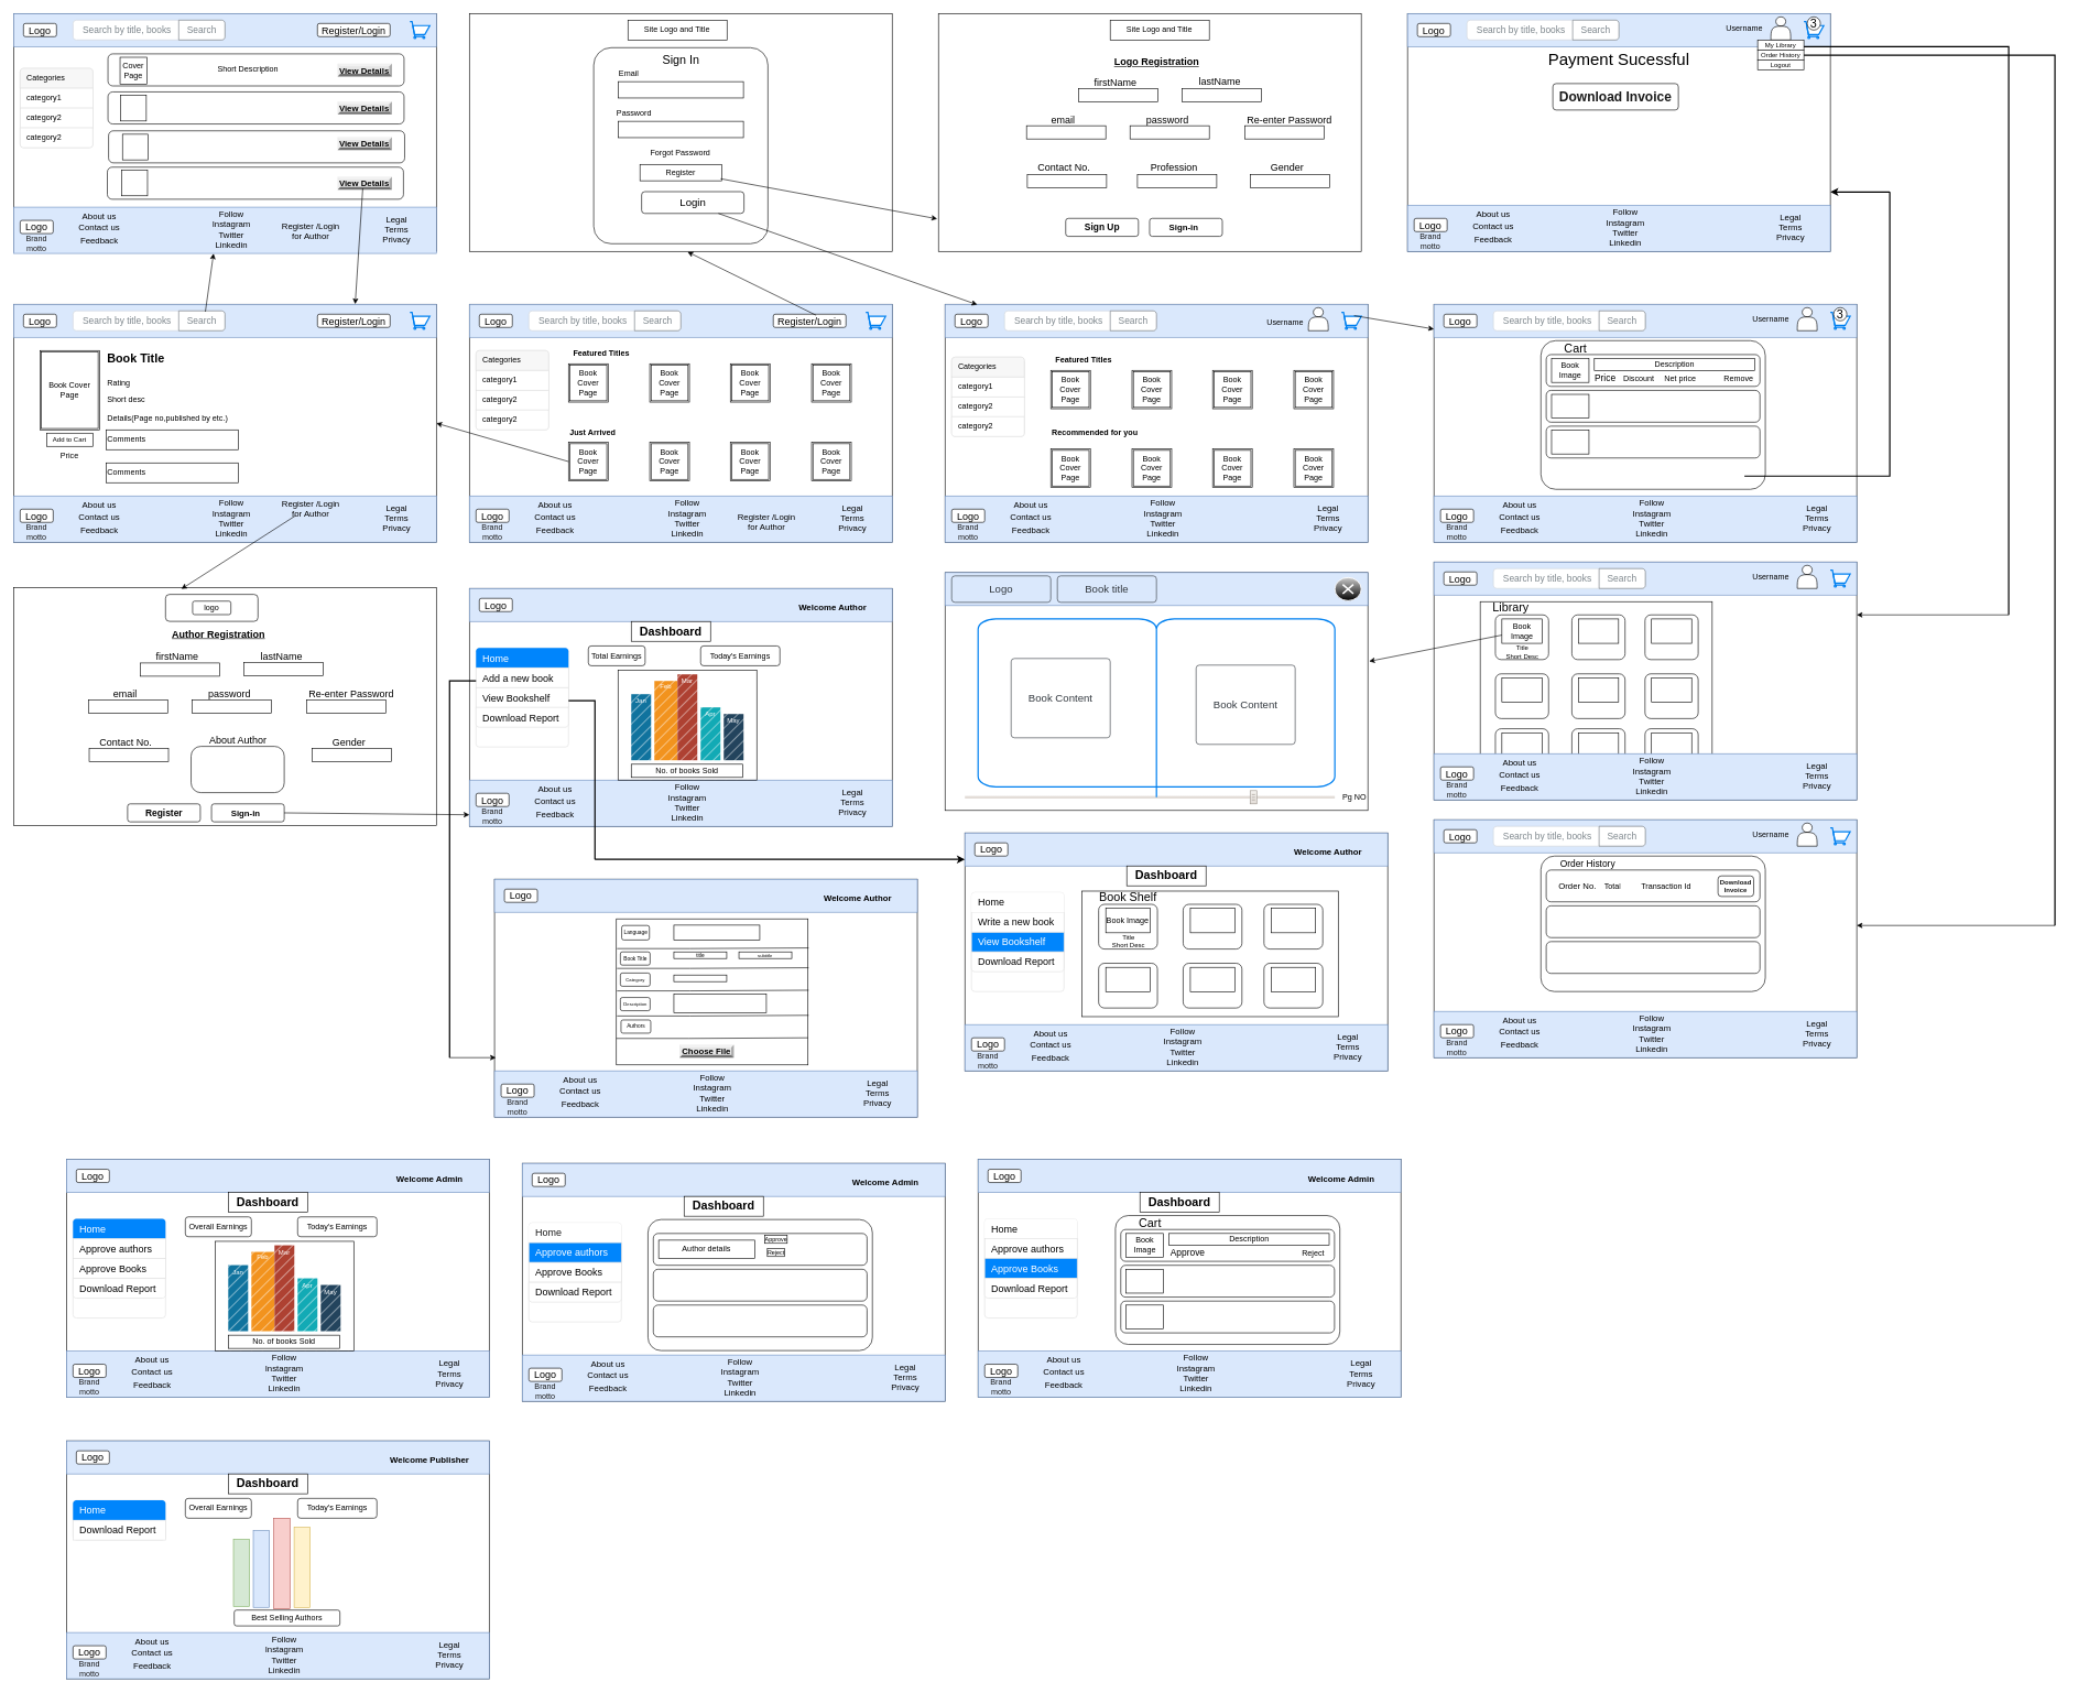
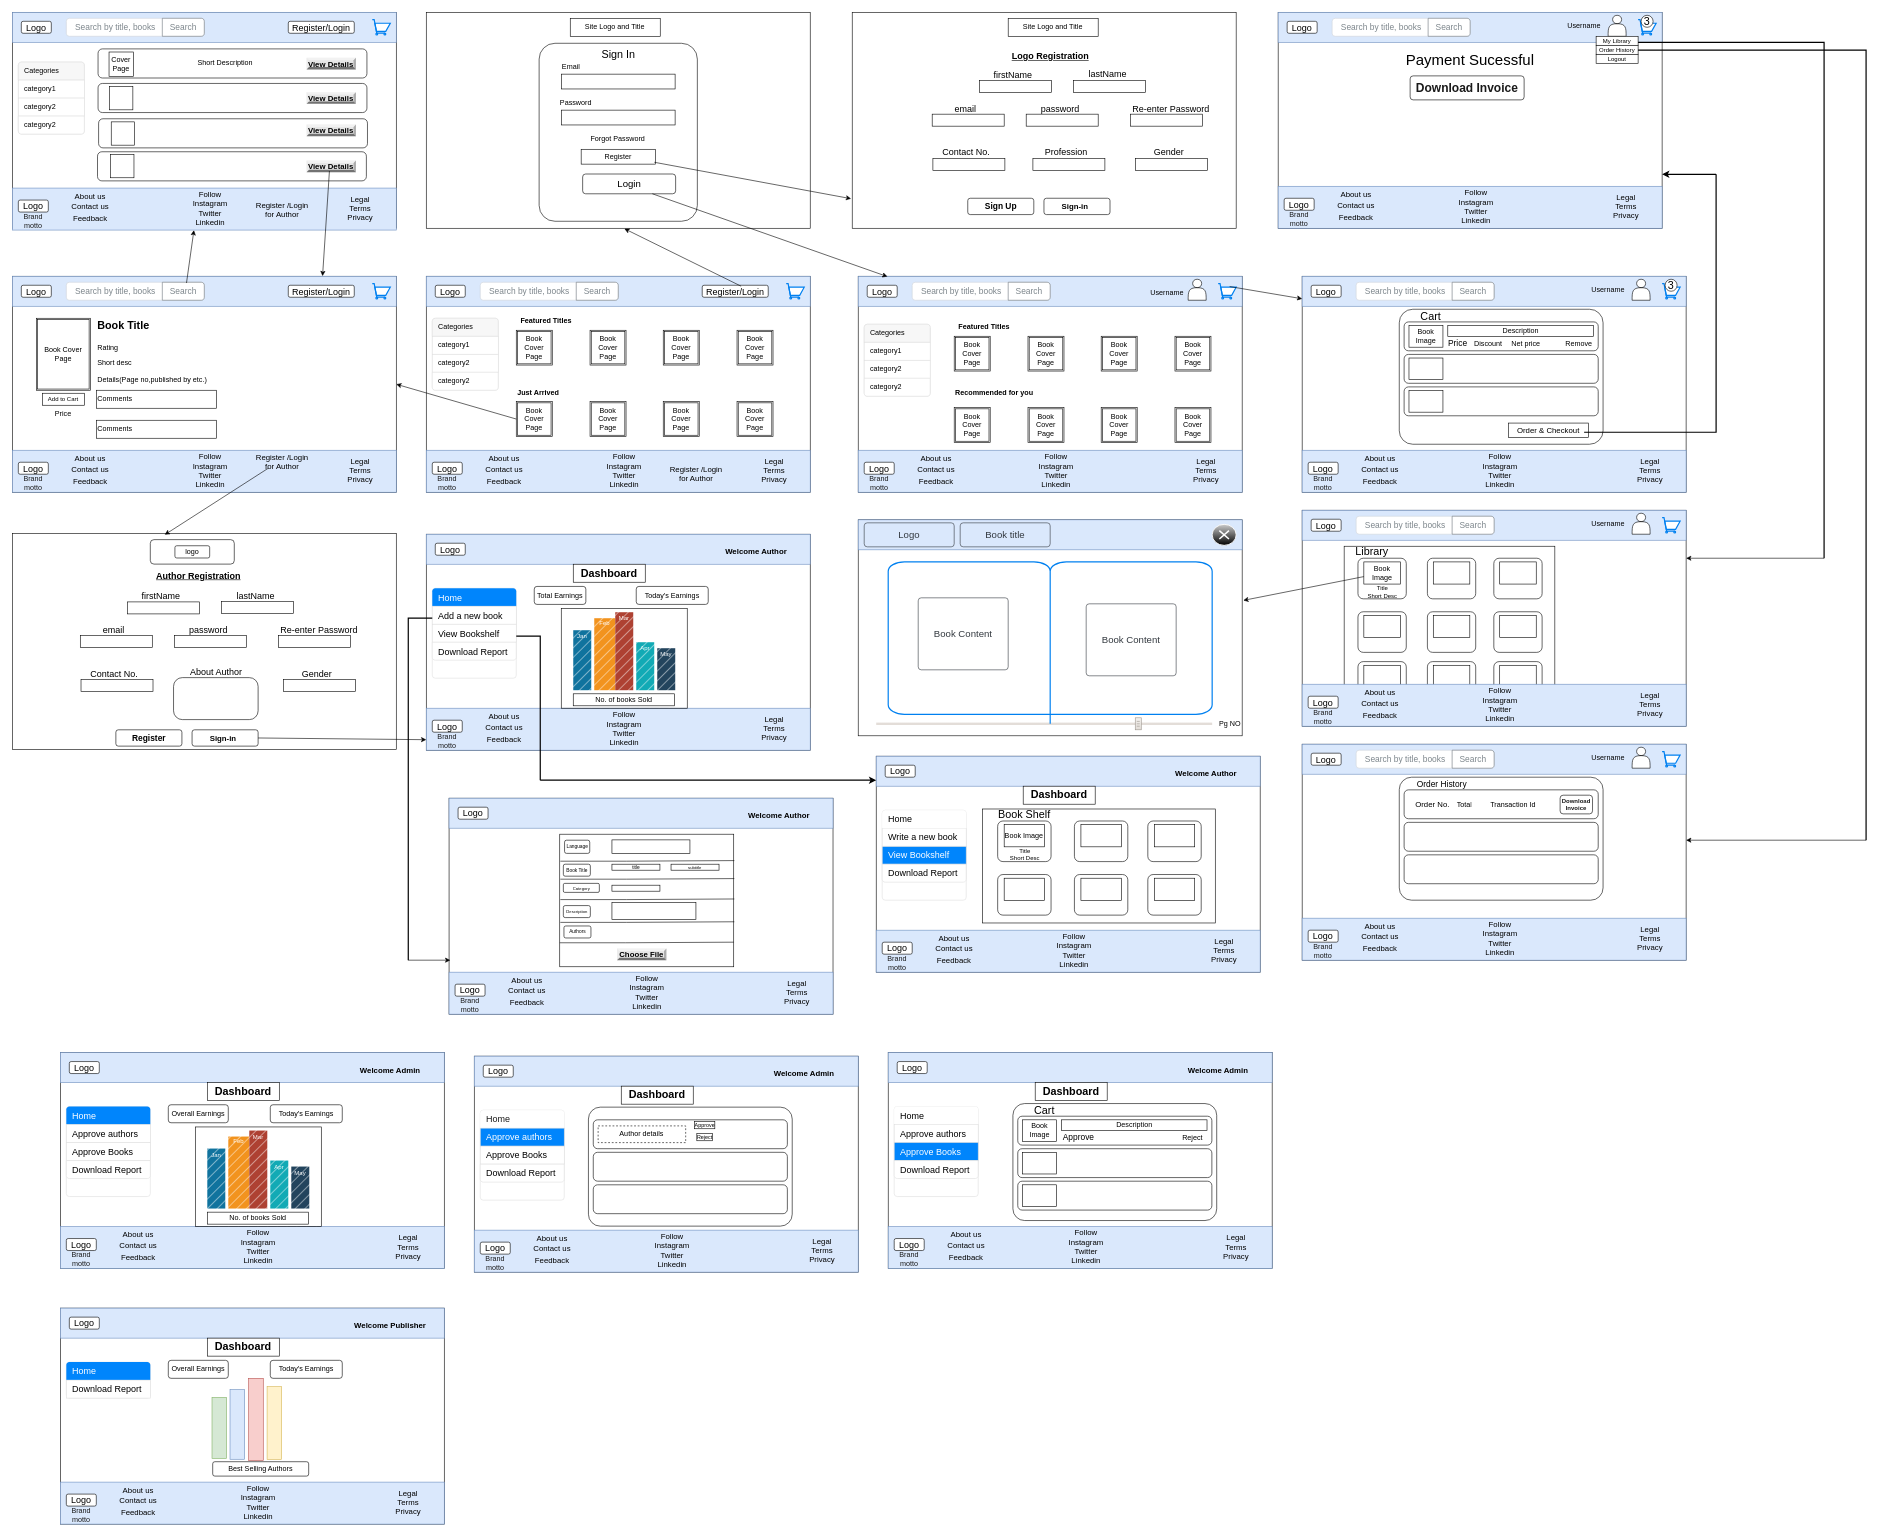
- <mxCell id="210" value="Payment Sucessful" style="text;html=1;align=center;verticalAlign=middle;whiteSpace=wrap;rounded=0;fontSize=25;" parent="194" vertex="1"><mxGeometry x="140" y="54" width="360" height="30" as="geometry" /></mxCell>
+ <mxCell id="210" value="Payment Sucessful" style="text;html=1;align=center;verticalAlign=middle;whiteSpace=wrap;rounded=0;fontSize=25;" parent="194" vertex="1"><mxGeometry x="140" y="64" width="360" height="30" as="geometry" /></mxCell>
+ <mxCell id="185" value="&lt;font style=&quot;font-size: 13px;&quot;&gt;Order &amp;amp; Checkout&lt;/font&gt;" style="rounded=0;whiteSpace=wrap;html=1;" parent="177" vertex="1"><mxGeometry x="190" y="204.7" width="133.31" height="24.07" as="geometry" /></mxCell>
- <mxCell id="339" value="&lt;font style=&quot;font-size: 7px;&quot;&gt;Category&lt;/font&gt;" style="rounded=1;whiteSpace=wrap;html=1;fontSize=8;" parent="332" vertex="1"><mxGeometry x="6" y="82" width="45" height="20" as="geometry" /></mxCell>
+ <mxCell id="339" value="&lt;font style=&quot;font-size: 7px;&quot;&gt;Category&lt;/font&gt;" style="rounded=1;whiteSpace=wrap;html=1;fontSize=8;" parent="332" vertex="1"><mxGeometry x="6" y="82" width="60" height="15" as="geometry" /></mxCell>
- <mxCell id="474" value="Author&amp;nbsp;&lt;span style=&quot;background-color: initial;&quot;&gt;details&lt;/span&gt;" style="rounded=0;whiteSpace=wrap;html=1;" parent="469" vertex="1"><mxGeometry x="24.06" y="46.23" width="145.94" height="27.88" as="geometry" /></mxCell>
+ <mxCell id="474" value="Author&amp;nbsp;&lt;span style=&quot;background-color: initial;&quot;&gt;details&lt;/span&gt;" style="rounded=0;whiteSpace=wrap;html=1;dashed=1;" parent="469" vertex="1"><mxGeometry x="24.06" y="46.23" width="145.94" height="27.88" as="geometry" /></mxCell>
